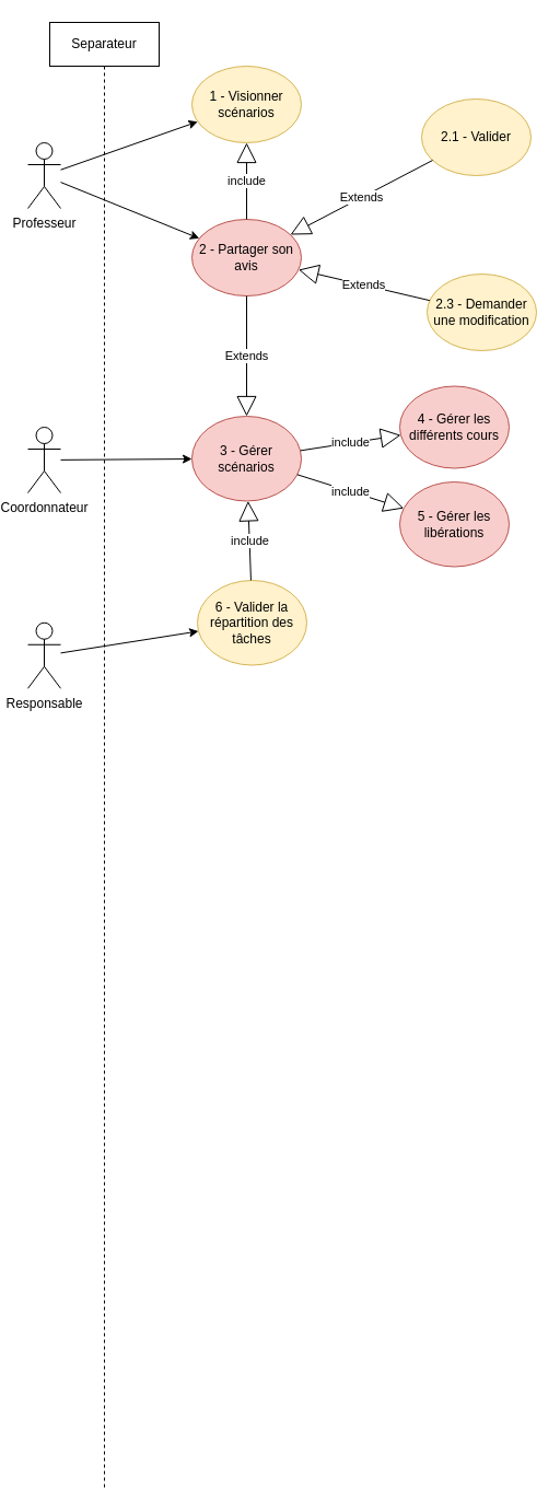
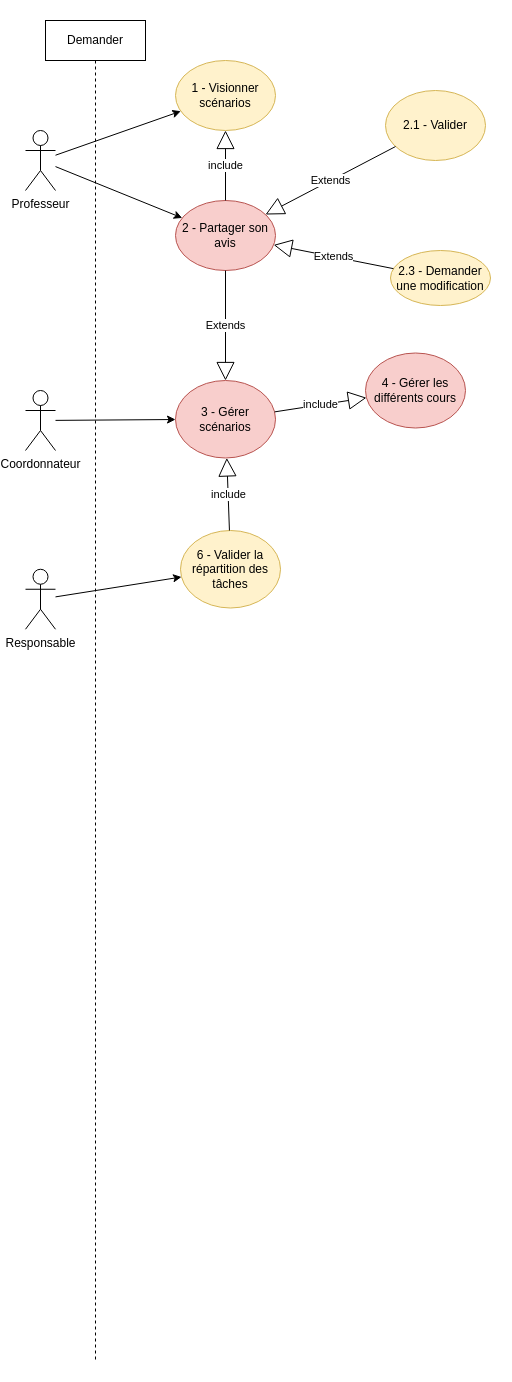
- <mxCell id="2" value="Separateur" style="shape=umlLifeline;perimeter=lifelinePerimeter;whiteSpace=wrap;html=1;container=1;collapsible=0;recursiveResize=0;outlineConnect=0;" parent="1" vertex="1"><mxGeometry x="40" y="20" width="100" height="1340" as="geometry" /></mxCell>
+ <mxCell id="2" value="Demander" style="shape=umlLifeline;perimeter=lifelinePerimeter;whiteSpace=wrap;html=1;container=1;collapsible=0;recursiveResize=0;outlineConnect=0;" parent="1" vertex="1"><mxGeometry x="40" y="20" width="100" height="1340" as="geometry" /></mxCell>
- <mxCell id="9" value="2.3 - Demander une modification" style="ellipse;whiteSpace=wrap;html=1;fillColor=#fff2cc;strokeColor=#d6b656;" parent="1" vertex="1"><mxGeometry x="385" y="250" width="100" height="70" as="geometry" /></mxCell>
+ <mxCell id="9" value="2.3 - Demander une modification" style="ellipse;whiteSpace=wrap;html=1;fillColor=#fff2cc;strokeColor=#d6b656;" parent="1" vertex="1"><mxGeometry x="385" y="250" width="100" height="55" as="geometry" /></mxCell>
- <mxCell id="21" value="include" style="endArrow=block;endSize=16;endFill=0;html=1;" parent="1" source="7" target="15" edge="1"><mxGeometry width="160" relative="1" as="geometry"><mxPoint x="277.372" y="361.147" as="sourcePoint" /><mxPoint x="372.908" y="387.398" as="targetPoint" /></mxGeometry></mxCell>
- <mxCell id="15" value="5 - Gérer les libérations" style="ellipse;whiteSpace=wrap;html=1;fillColor=#f8cecc;strokeColor=#b85450;" parent="1" vertex="1"><mxGeometry x="360" y="440" width="100" height="77.5" as="geometry" /></mxCell>
